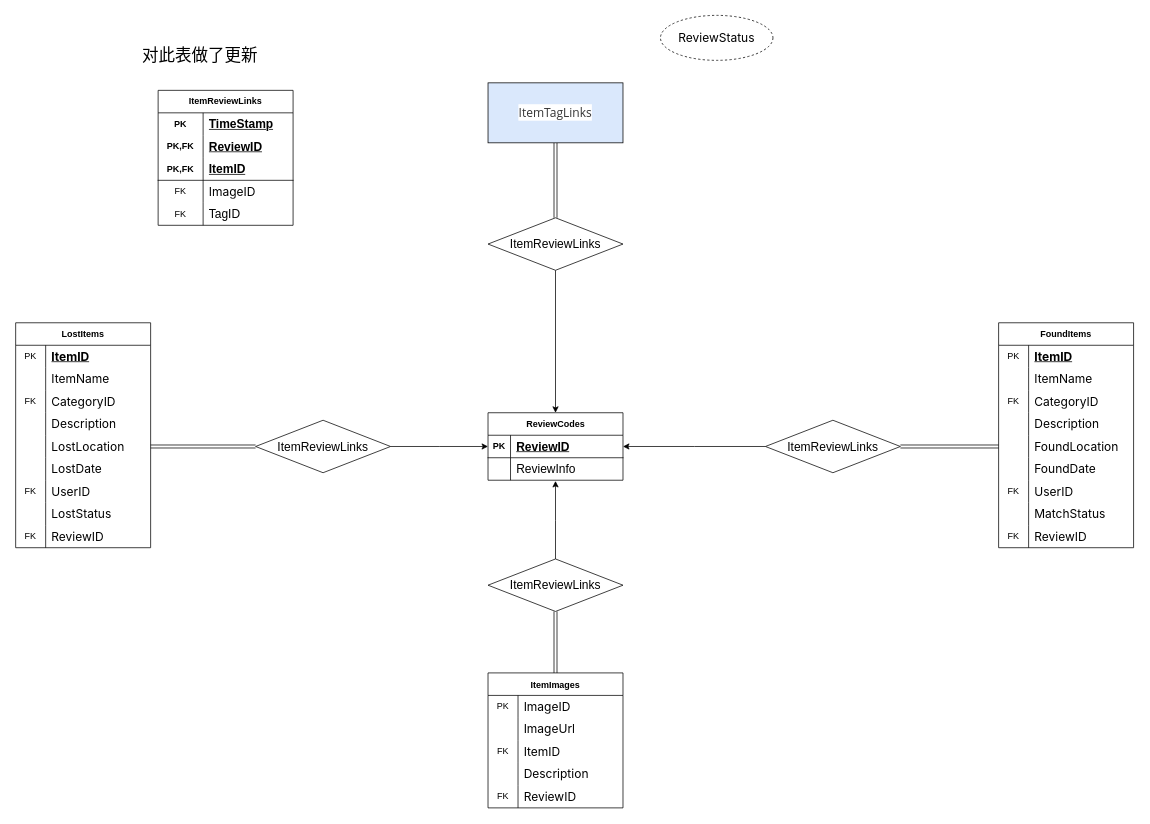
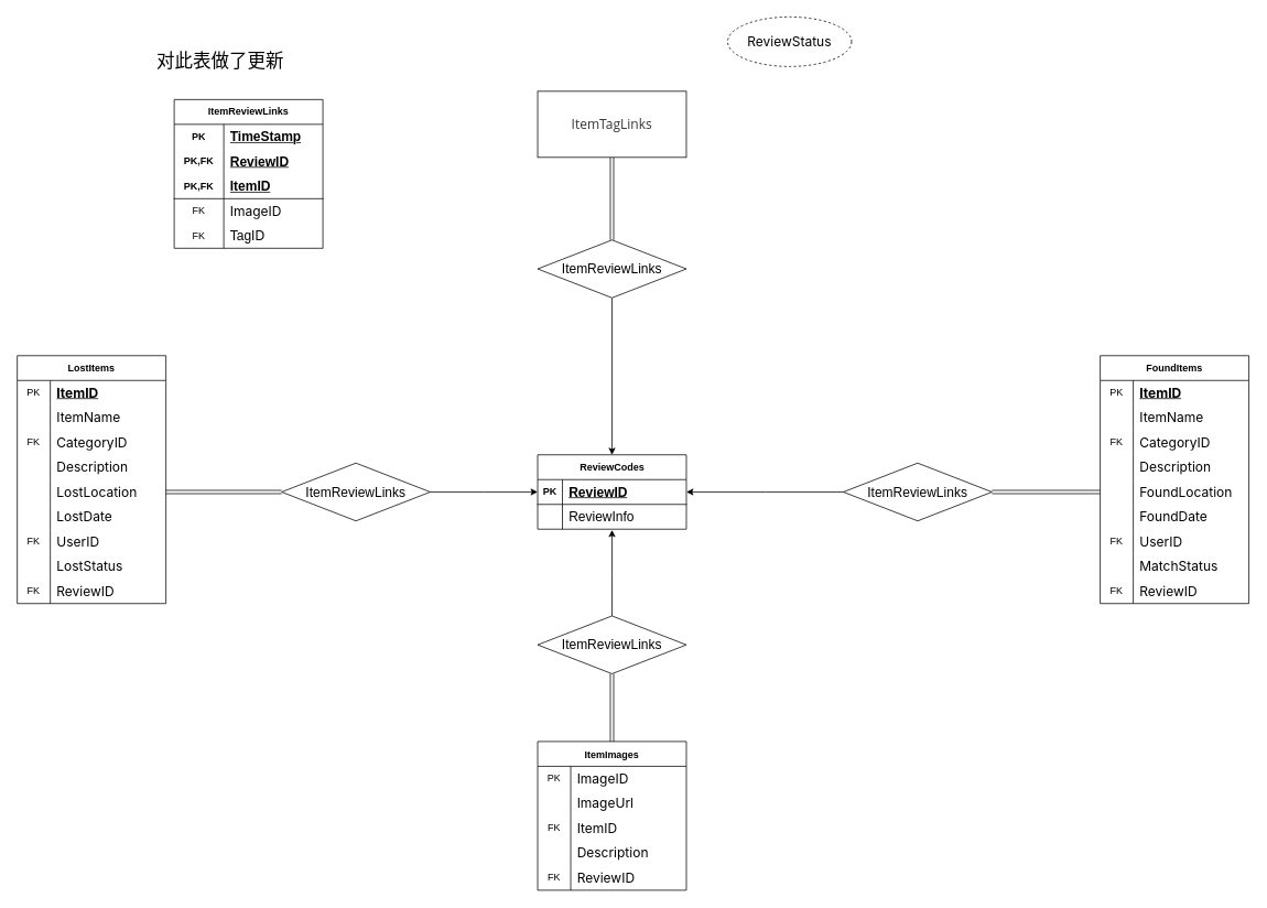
- <mxCell id="86" value="&lt;span style=&quot;color: rgb(51, 51, 51); font-family: &amp;quot;Open Sans&amp;quot;, &amp;quot;Clear Sans&amp;quot;, &amp;quot;Helvetica Neue&amp;quot;, Helvetica, Arial, &amp;quot;Segoe UI Emoji&amp;quot;, sans-serif; font-size: 16px; orphans: 4; text-align: left; white-space-collapse: preserve; background-color: rgb(255, 255, 255);&quot;&gt;ItemTagLinks&lt;/span&gt;" style="whiteSpace=wrap;html=1;align=center;fontSize=16;fillColor=#dae8fc;" parent="1" vertex="1"><mxGeometry x="650" y="110" width="180" height="80" as="geometry" /></mxCell>
+ <mxCell id="86" value="&lt;span style=&quot;color: rgb(51, 51, 51); font-family: &amp;quot;Open Sans&amp;quot;, &amp;quot;Clear Sans&amp;quot;, &amp;quot;Helvetica Neue&amp;quot;, Helvetica, Arial, &amp;quot;Segoe UI Emoji&amp;quot;, sans-serif; font-size: 16px; orphans: 4; text-align: left; white-space-collapse: preserve; background-color: rgb(255, 255, 255);&quot;&gt;ItemTagLinks&lt;/span&gt;" style="whiteSpace=wrap;html=1;align=center;fontSize=16;" parent="1" vertex="1"><mxGeometry x="650" y="110" width="180" height="80" as="geometry" /></mxCell>
